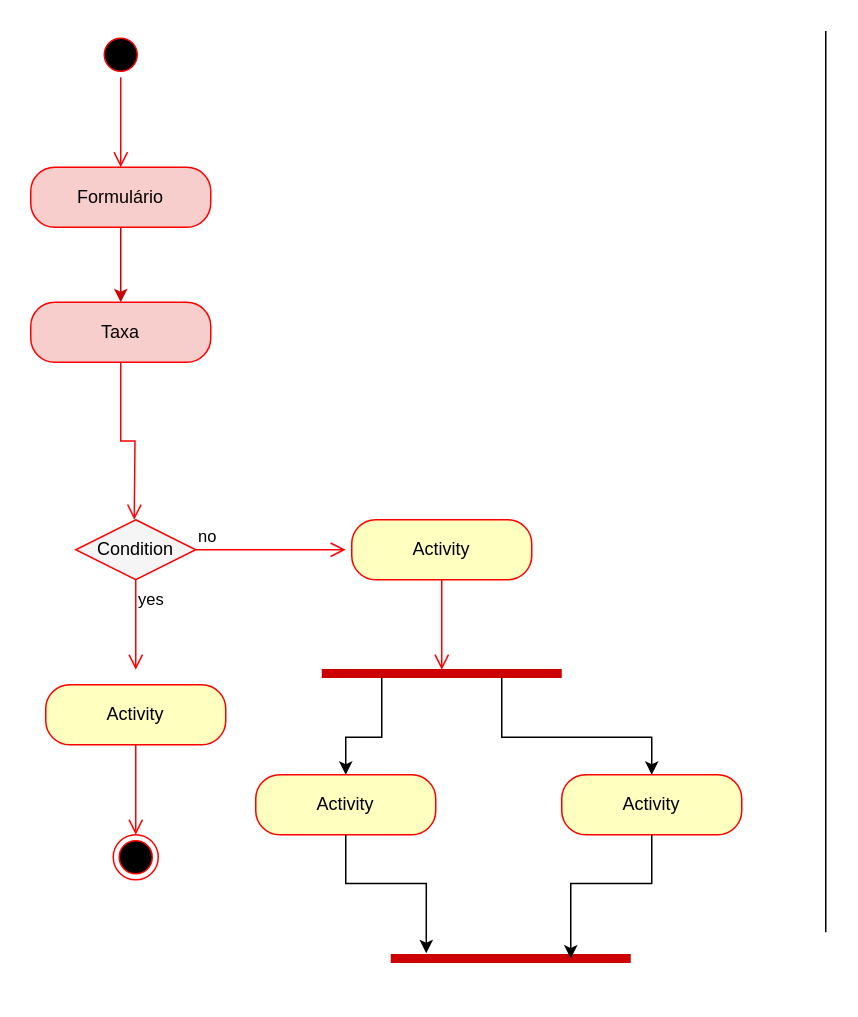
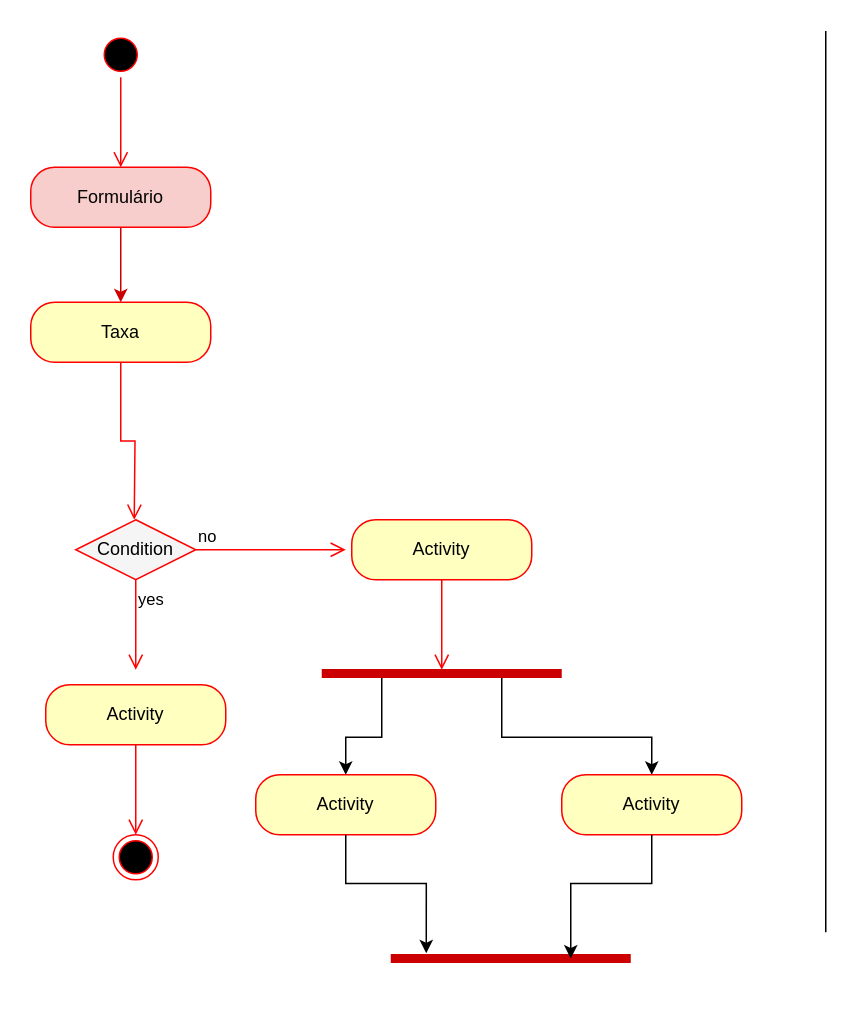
- <mxCell id="6" value="Taxa" style="rounded=1;whiteSpace=wrap;html=1;arcSize=40;fontColor=#000000;fillColor=#f8cecc;strokeColor=#ff0000;" vertex="1" parent="1"><mxGeometry x="20" y="201" width="120" height="40" as="geometry" /></mxCell>
+ <mxCell id="6" value="Taxa" style="rounded=1;whiteSpace=wrap;html=1;arcSize=40;fontColor=#000000;fillColor=#ffffc0;strokeColor=#ff0000;" vertex="1" parent="1"><mxGeometry x="20" y="201" width="120" height="40" as="geometry" /></mxCell>
